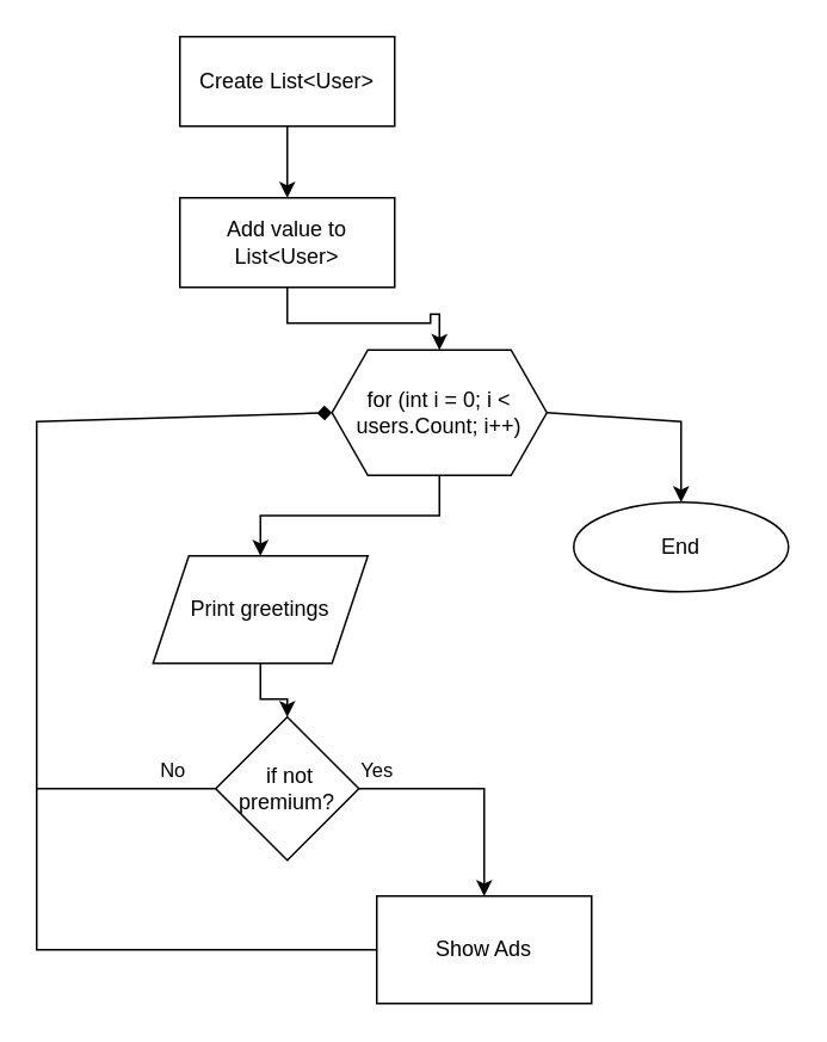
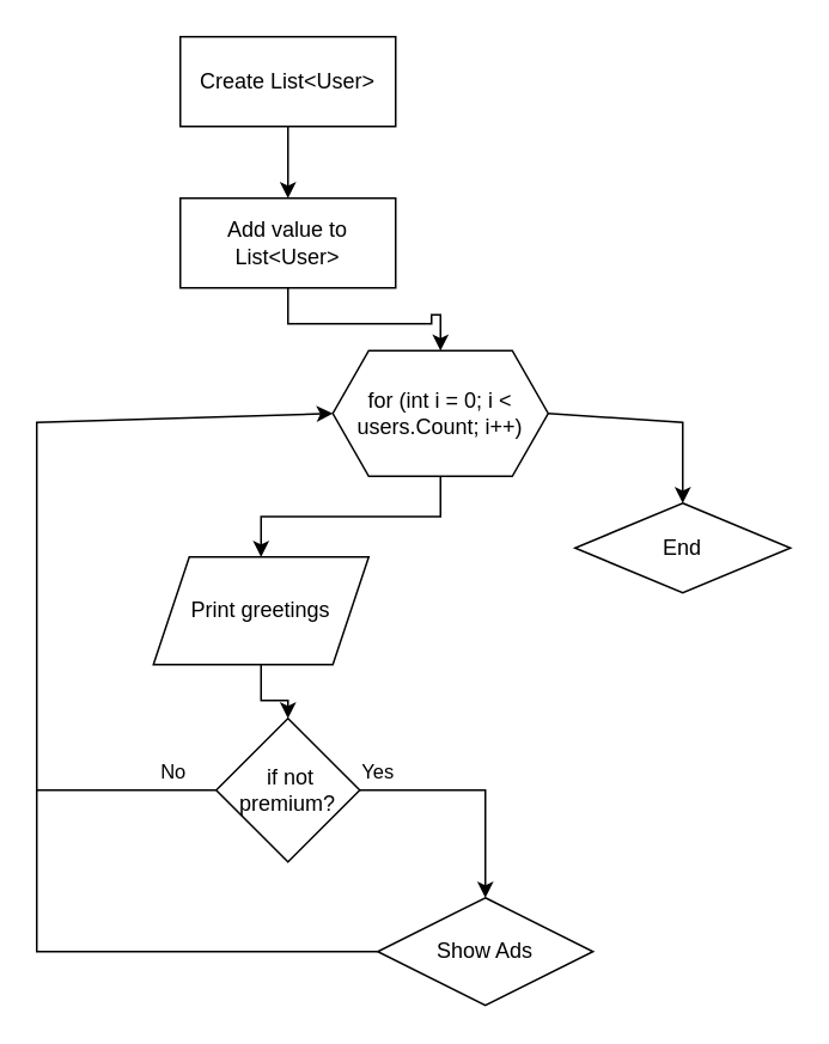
- <mxCell id="13" value="No" style="endArrow=diamond;html=1;rounded=0;exitX=0;exitY=0.5;exitDx=0;exitDy=0;entryX=0;entryY=0.5;entryDx=0;entryDy=0;" edge="1" parent="1" source="11" target="8"><mxGeometry x="-0.896" y="-10" width="50" height="50" relative="1" as="geometry"><mxPoint x="300" y="330" as="sourcePoint" /><mxPoint x="0" y="260" as="targetPoint" /><Array as="points"><mxPoint x="20" y="440" /><mxPoint x="20" y="235" /></Array><mxPoint as="offset" /></mxGeometry></mxCell>
+ <mxCell id="13" value="No" style="endArrow=classic;html=1;rounded=0;exitX=0;exitY=0.5;exitDx=0;exitDy=0;entryX=0;entryY=0.5;entryDx=0;entryDy=0;" edge="1" parent="1" source="11" target="8"><mxGeometry x="-0.896" y="-10" width="50" height="50" relative="1" as="geometry"><mxPoint x="300" y="330" as="sourcePoint" /><mxPoint x="0" y="260" as="targetPoint" /><Array as="points"><mxPoint x="20" y="440" /><mxPoint x="20" y="235" /></Array><mxPoint as="offset" /></mxGeometry></mxCell>
- <mxCell id="2" value="End" style="ellipse;whiteSpace=wrap;html=1;" vertex="1" parent="1"><mxGeometry x="320" y="280" width="120" height="50" as="geometry" /></mxCell>
+ <mxCell id="2" value="End" style="rhombus;whiteSpace=wrap;html=1;" vertex="1" parent="1"><mxGeometry x="320" y="280" width="120" height="50" as="geometry" /></mxCell>
- <mxCell id="12" value="Show Ads" style="whiteSpace=wrap;html=1;" vertex="1" parent="1"><mxGeometry x="210" y="500" width="120" height="60" as="geometry" /></mxCell>
+ <mxCell id="12" value="Show Ads" style="rhombus;whiteSpace=wrap;html=1;" vertex="1" parent="1"><mxGeometry x="210" y="500" width="120" height="60" as="geometry" /></mxCell>
